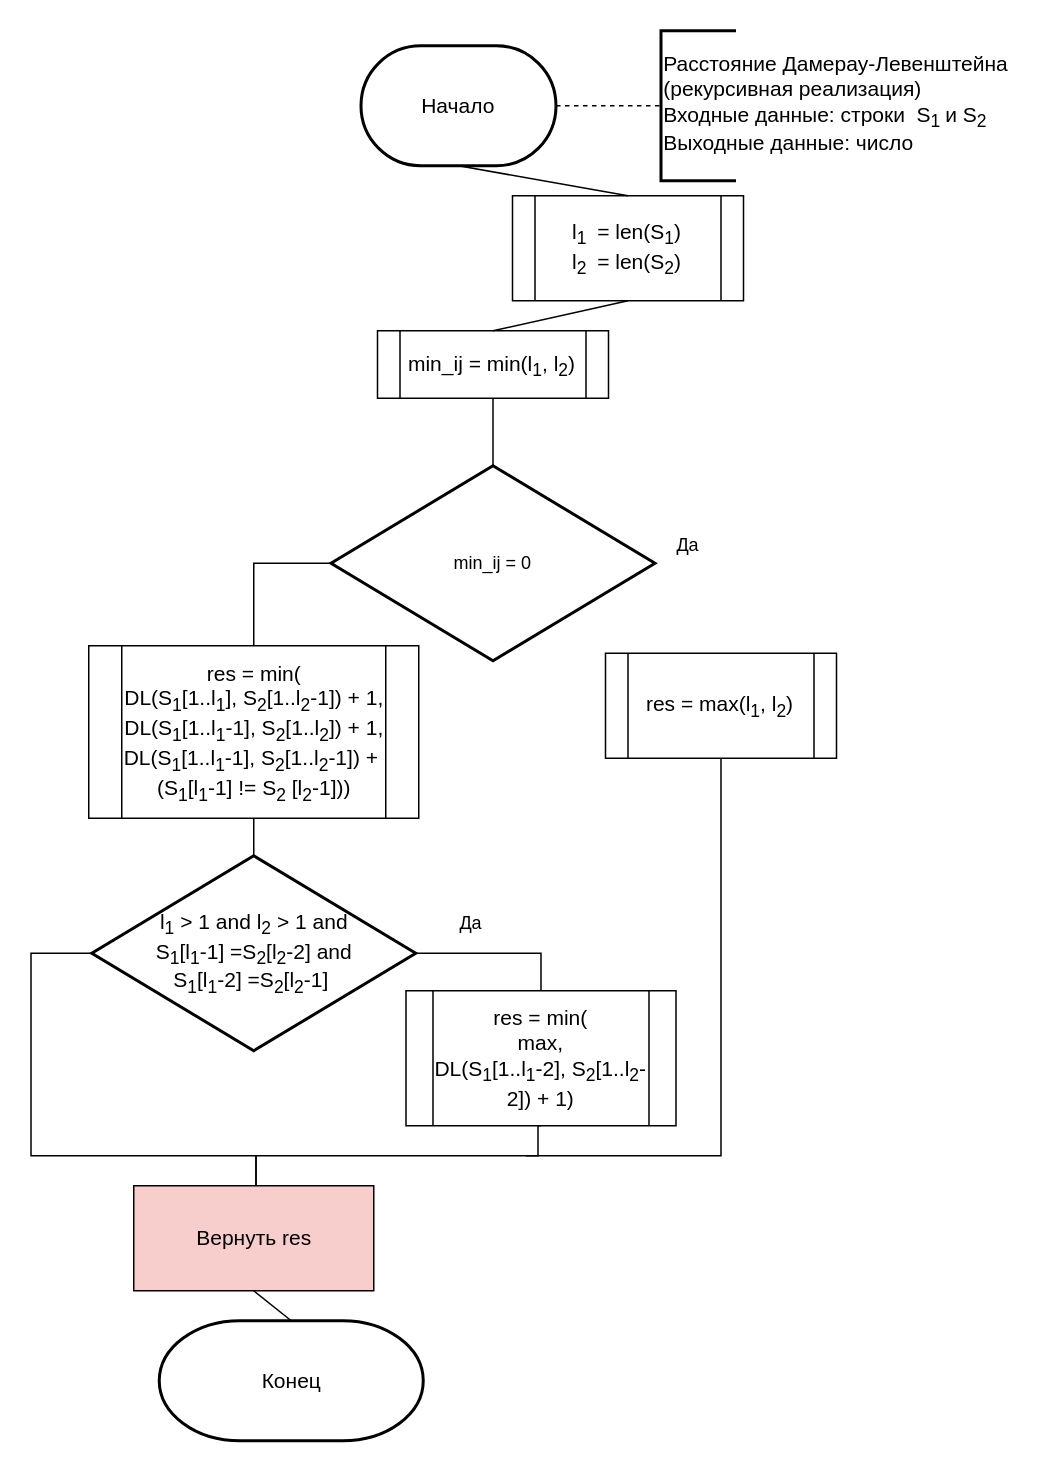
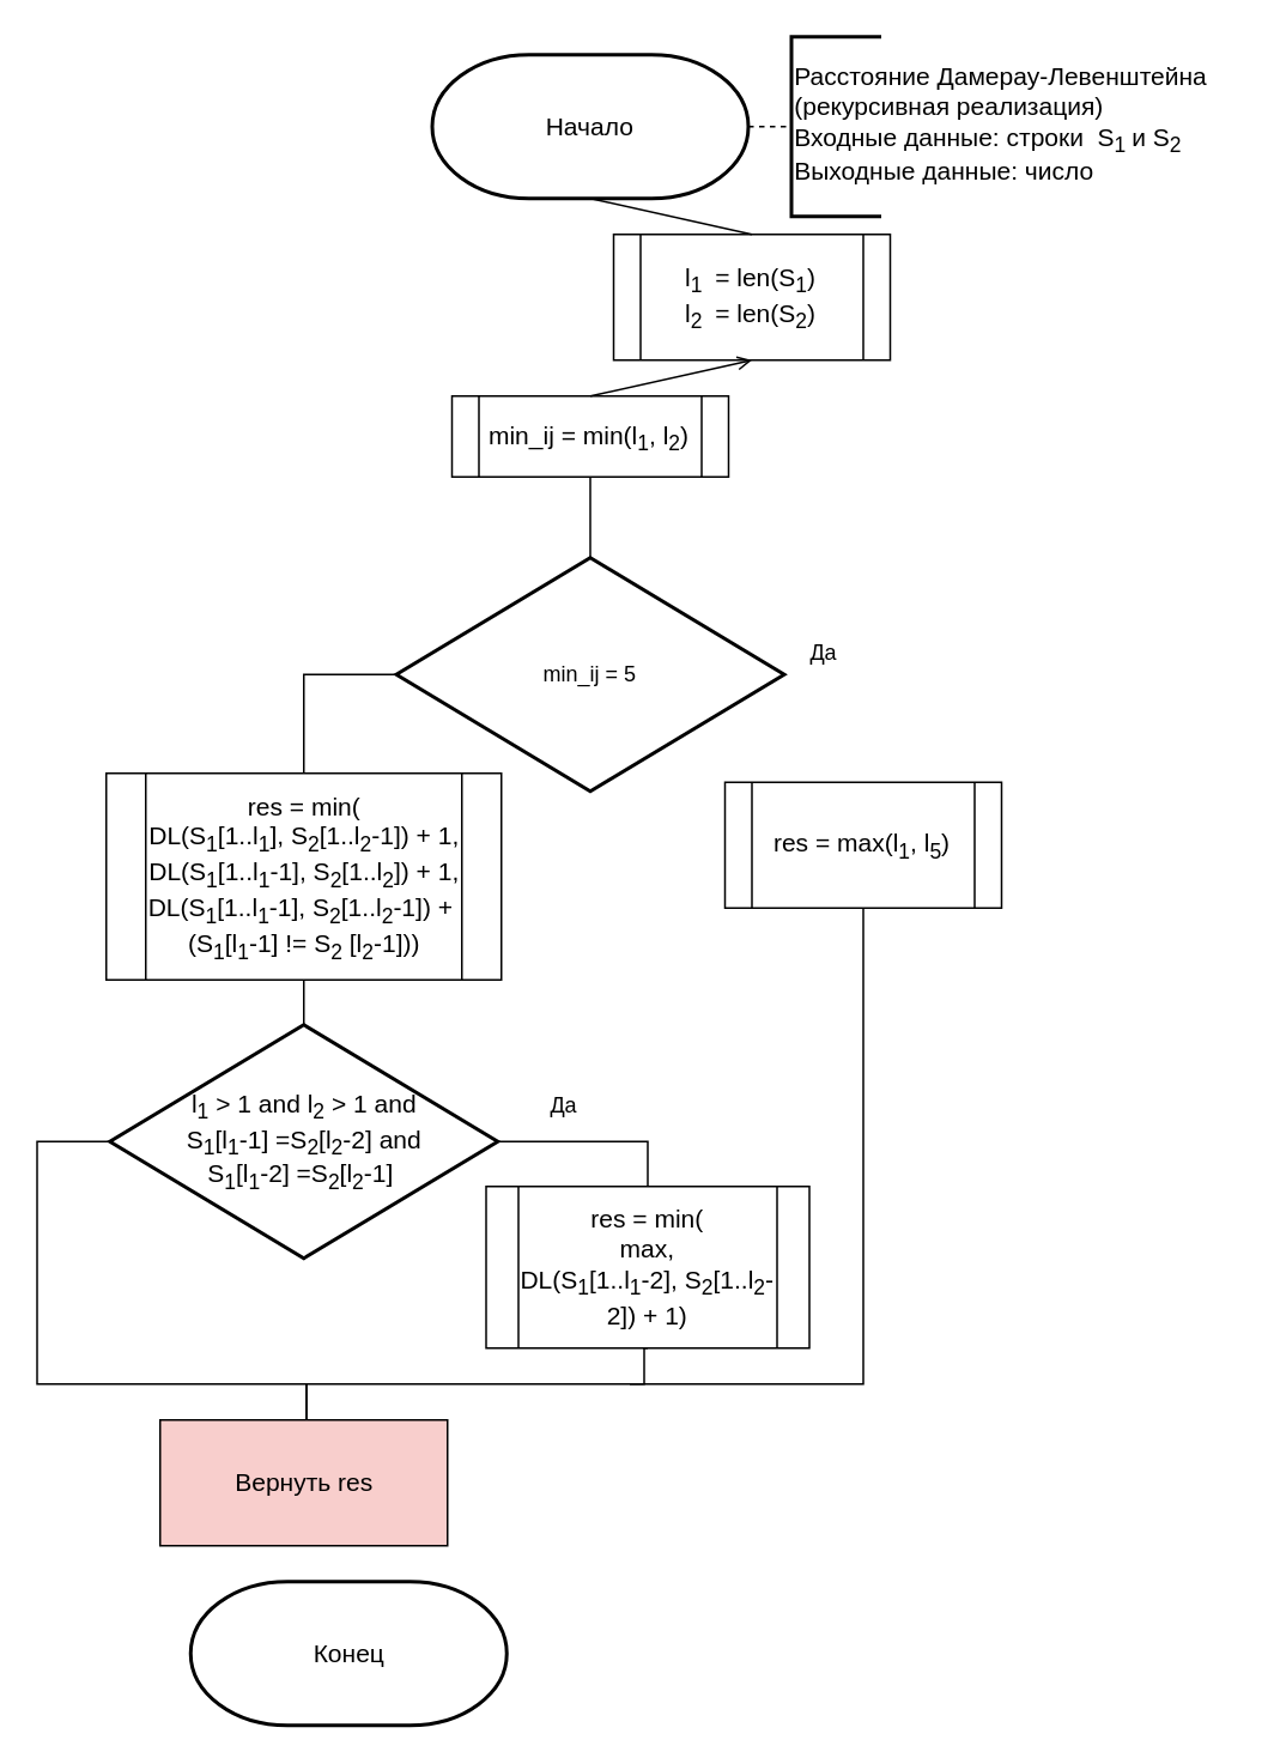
- <mxCell id="2" value="&lt;font style=&quot;font-size: 14px;&quot;&gt;Начало&lt;/font&gt;" style="strokeWidth=2;html=1;shape=mxgraph.flowchart.terminator;whiteSpace=wrap;" parent="1" vertex="1"><mxGeometry x="240" y="30" width="130" height="80" as="geometry" /></mxCell>
+ <mxCell id="2" value="&lt;font style=&quot;font-size: 14px;&quot;&gt;Начало&lt;/font&gt;" style="strokeWidth=2;html=1;shape=mxgraph.flowchart.terminator;whiteSpace=wrap;" parent="1" vertex="1"><mxGeometry x="240" y="30" width="176" height="80" as="geometry" /></mxCell>
- <mxCell id="14" value="" style="endArrow=none;html=1;rounded=0;entryX=0.5;entryY=1;entryDx=0;entryDy=0;exitX=0.5;exitY=0;exitDx=0;exitDy=0;" parent="1" source="8" target="5" edge="1"><mxGeometry width="50" height="50" relative="1" as="geometry"><mxPoint x="370" y="300" as="sourcePoint" /><mxPoint x="420" y="250" as="targetPoint" /></mxGeometry></mxCell>
+ <mxCell id="14" value="" style="endArrow=open;html=1;rounded=0;entryX=0.5;entryY=1;entryDx=0;entryDy=0;exitX=0.5;exitY=0;exitDx=0;exitDy=0;" parent="1" source="8" target="5" edge="1"><mxGeometry width="50" height="50" relative="1" as="geometry"><mxPoint x="370" y="300" as="sourcePoint" /><mxPoint x="420" y="250" as="targetPoint" /></mxGeometry></mxCell>
- <mxCell id="7" value="min_ij = 0" style="strokeWidth=2;html=1;shape=mxgraph.flowchart.decision;whiteSpace=wrap;" parent="1" vertex="1"><mxGeometry x="220" y="310" width="216" height="130" as="geometry" /></mxCell>
+ <mxCell id="7" value="min_ij = 5" style="strokeWidth=2;html=1;shape=mxgraph.flowchart.decision;whiteSpace=wrap;" parent="1" vertex="1"><mxGeometry x="220" y="310" width="216" height="130" as="geometry" /></mxCell>
- <mxCell id="10" value="&lt;font style=&quot;font-size: 14px;&quot;&gt;res = max(l&lt;sub&gt;1&lt;/sub&gt;, l&lt;sub&gt;2&lt;/sub&gt;)&lt;br&gt;&lt;/font&gt;" style="shape=process;whiteSpace=wrap;html=1;backgroundOutline=1;" parent="1" vertex="1"><mxGeometry x="403" y="435" width="154" height="70" as="geometry" /></mxCell>
+ <mxCell id="10" value="&lt;font style=&quot;font-size: 14px;&quot;&gt;res = max(l&lt;sub&gt;1&lt;/sub&gt;, l&lt;sub&gt;5&lt;/sub&gt;)&lt;br&gt;&lt;/font&gt;" style="shape=process;whiteSpace=wrap;html=1;backgroundOutline=1;" parent="1" vertex="1"><mxGeometry x="403" y="435" width="154" height="70" as="geometry" /></mxCell>
- <mxCell id="25" value="" style="endArrow=none;html=1;rounded=0;entryX=0.5;entryY=1;entryDx=0;entryDy=0;exitX=0.5;exitY=0;exitDx=0;exitDy=0;exitPerimeter=0;" parent="1" source="15" target="24" edge="1"><mxGeometry width="50" height="50" relative="1" as="geometry"><mxPoint x="120" y="930" as="sourcePoint" /><mxPoint x="170" y="880" as="targetPoint" /></mxGeometry></mxCell>
